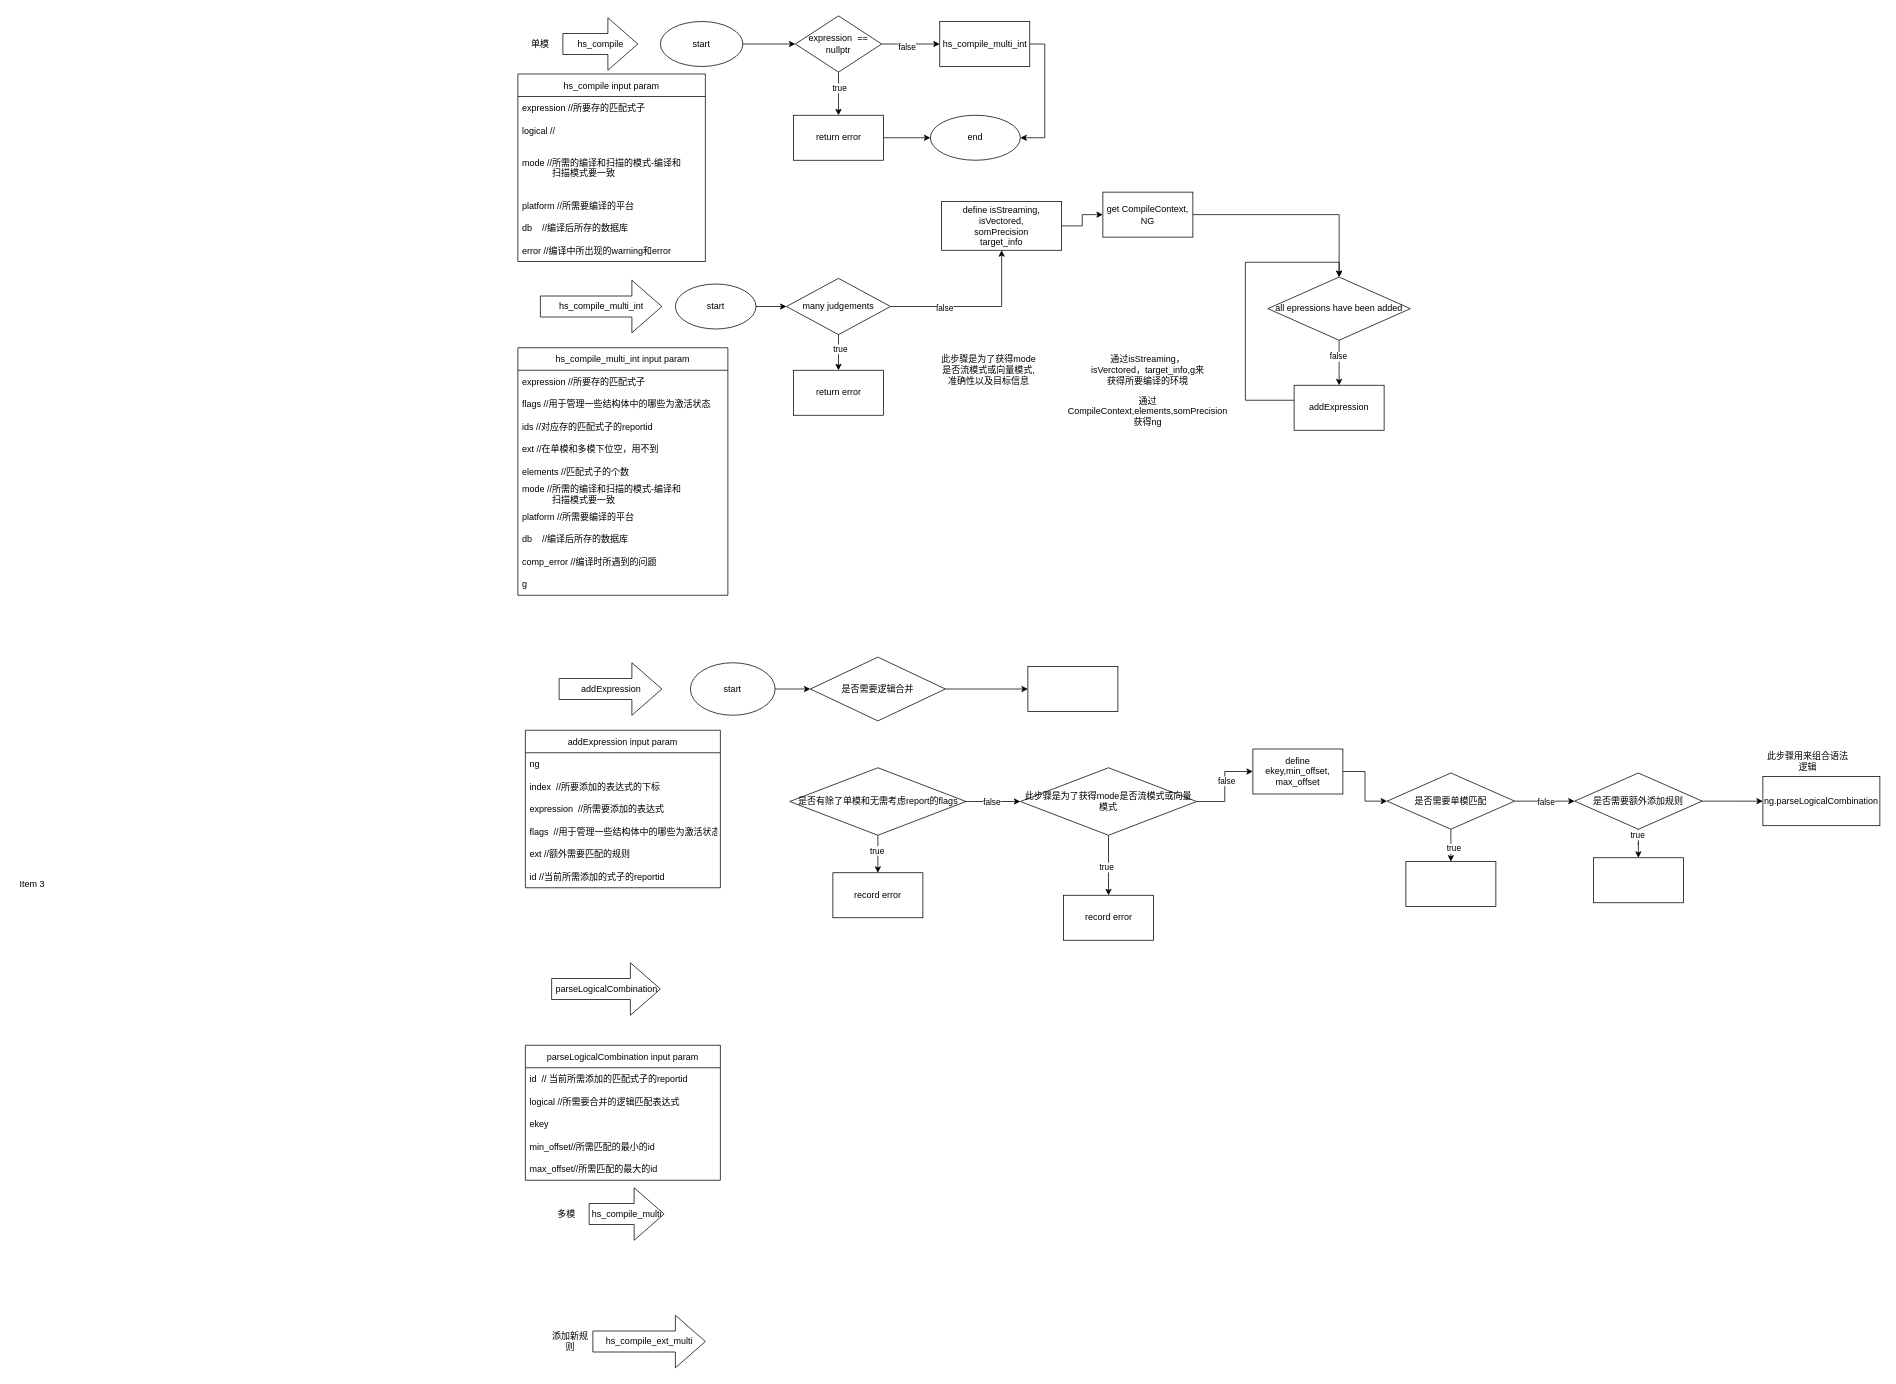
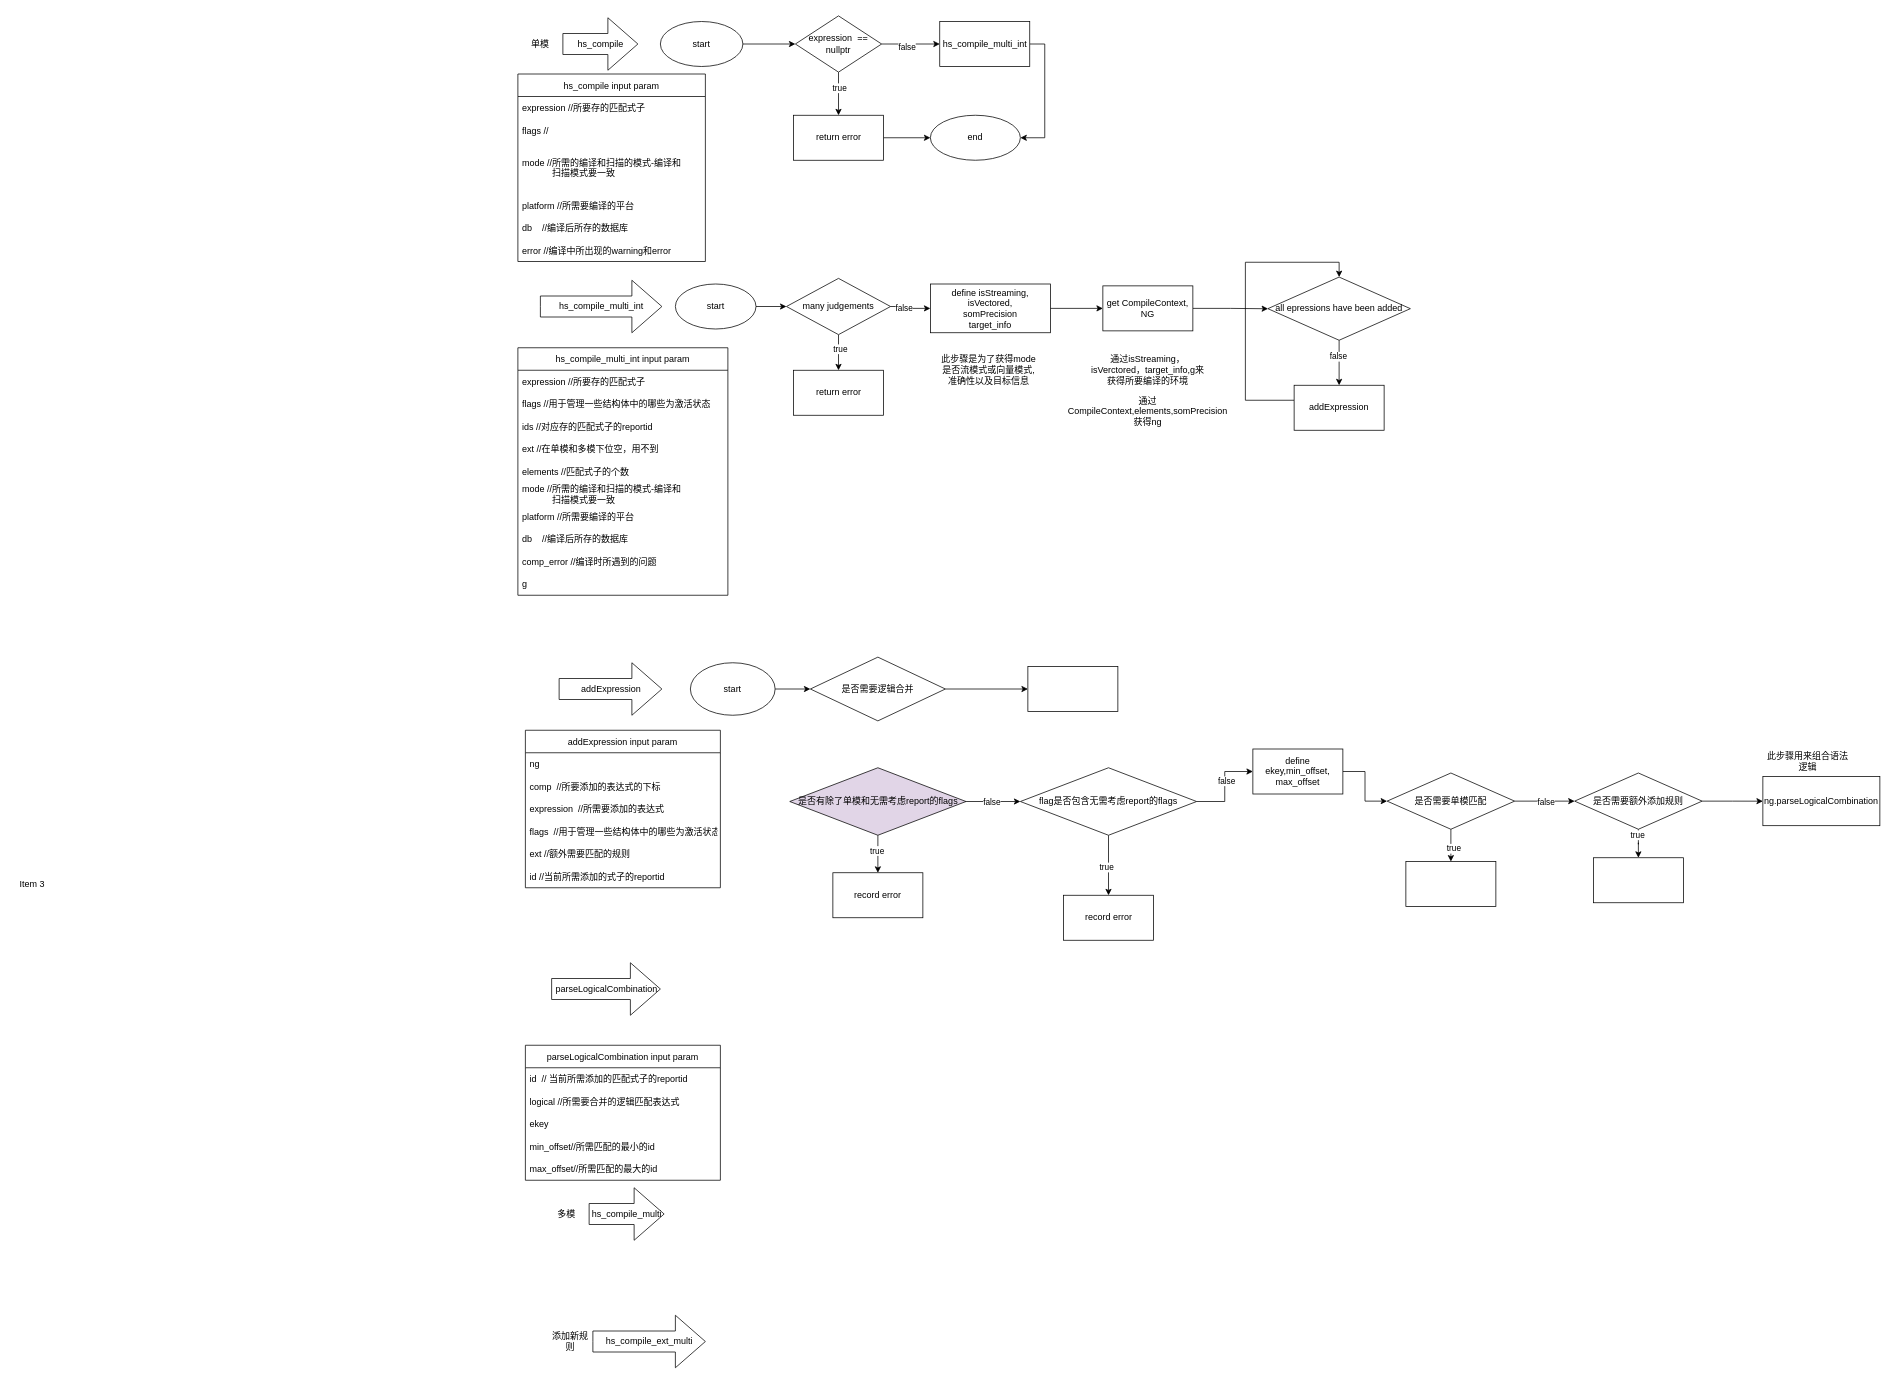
- <mxCell id="11" value="logical //" style="text;strokeColor=none;fillColor=none;align=left;verticalAlign=middle;spacingLeft=4;spacingRight=4;overflow=hidden;points=[[0,0.5],[1,0.5]];portConstraint=eastwest;rotatable=0;" parent="9" vertex="1"><mxGeometry y="60" width="250" height="30" as="geometry" /></mxCell>
+ <mxCell id="11" value="flags //" style="text;strokeColor=none;fillColor=none;align=left;verticalAlign=middle;spacingLeft=4;spacingRight=4;overflow=hidden;points=[[0,0.5],[1,0.5]];portConstraint=eastwest;rotatable=0;" parent="9" vertex="1"><mxGeometry y="60" width="250" height="30" as="geometry" /></mxCell>
- <mxCell id="51" value="get CompileContext, NG" style="whiteSpace=wrap;html=1;" vertex="1" parent="1"><mxGeometry x="1469.995" y="255.5" width="120" height="60" as="geometry" /></mxCell>
+ <mxCell id="51" value="get CompileContext, NG" style="whiteSpace=wrap;html=1;" vertex="1" parent="1"><mxGeometry x="1469.995" y="380.5" width="120" height="60" as="geometry" /></mxCell>
- <mxCell id="48" value="define isStreaming,&lt;br&gt;isVectored,&lt;br&gt;somPrecision&lt;br&gt;target_info" style="whiteSpace=wrap;html=1;" vertex="1" parent="1"><mxGeometry x="1255" y="268" width="160.01" height="65" as="geometry" /></mxCell>
+ <mxCell id="48" value="define isStreaming,&lt;br&gt;isVectored,&lt;br&gt;somPrecision&lt;br&gt;target_info" style="whiteSpace=wrap;html=1;" vertex="1" parent="1"><mxGeometry x="1240" y="378" width="160.01" height="65" as="geometry" /></mxCell>
- <mxCell id="62" value="index  //所要添加的表达式的下标" style="text;strokeColor=none;fillColor=none;align=left;verticalAlign=middle;spacingLeft=4;spacingRight=4;overflow=hidden;points=[[0,0.5],[1,0.5]];portConstraint=eastwest;rotatable=0;" vertex="1" parent="60"><mxGeometry y="60" width="260" height="30" as="geometry" /></mxCell>
+ <mxCell id="62" value="comp  //所要添加的表达式的下标" style="text;strokeColor=none;fillColor=none;align=left;verticalAlign=middle;spacingLeft=4;spacingRight=4;overflow=hidden;points=[[0,0.5],[1,0.5]];portConstraint=eastwest;rotatable=0;" vertex="1" parent="60"><mxGeometry y="60" width="260" height="30" as="geometry" /></mxCell>
- <mxCell id="76" value="是否有除了单模和无需考虑report的flags" style="rhombus;whiteSpace=wrap;html=1;" vertex="1" parent="1"><mxGeometry x="1052.5" y="1023" width="235" height="90" as="geometry" /></mxCell>
+ <mxCell id="76" value="是否有除了单模和无需考虑report的flags" style="rhombus;whiteSpace=wrap;html=1;fillColor=#e1d5e7;" vertex="1" parent="1"><mxGeometry x="1052.5" y="1023" width="235" height="90" as="geometry" /></mxCell>
- <mxCell id="81" value="此步骤是为了获得mode是否流模式或向量模式" style="rhombus;whiteSpace=wrap;html=1;" vertex="1" parent="1"><mxGeometry x="1360" y="1023" width="235" height="90" as="geometry" /></mxCell>
+ <mxCell id="81" value="flag是否包含无需考虑report的flags" style="rhombus;whiteSpace=wrap;html=1;" vertex="1" parent="1"><mxGeometry x="1360" y="1023" width="235" height="90" as="geometry" /></mxCell>
